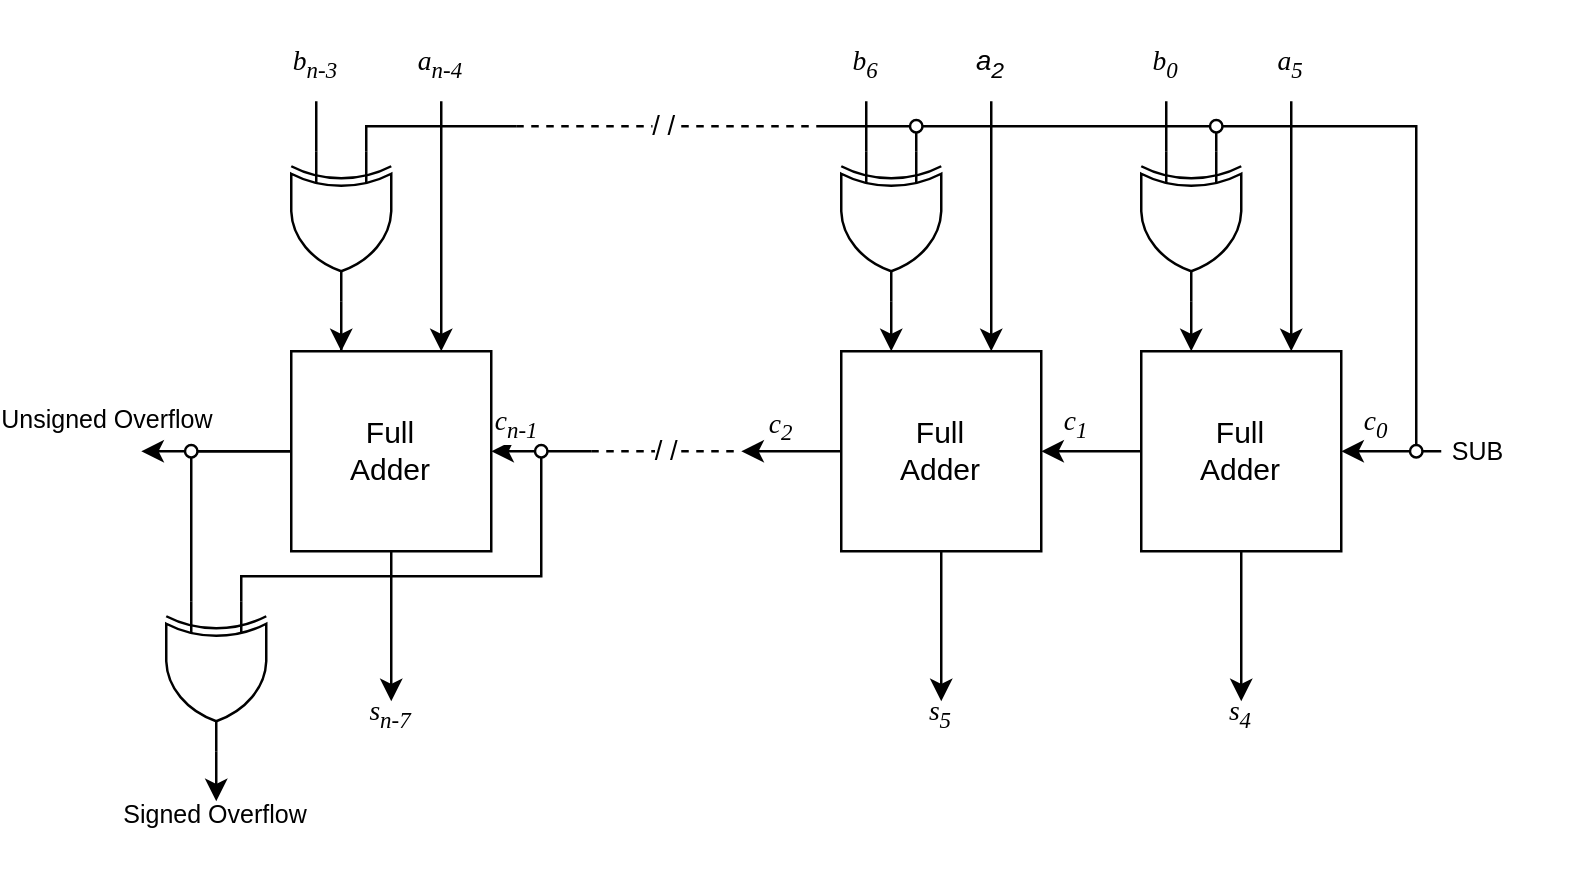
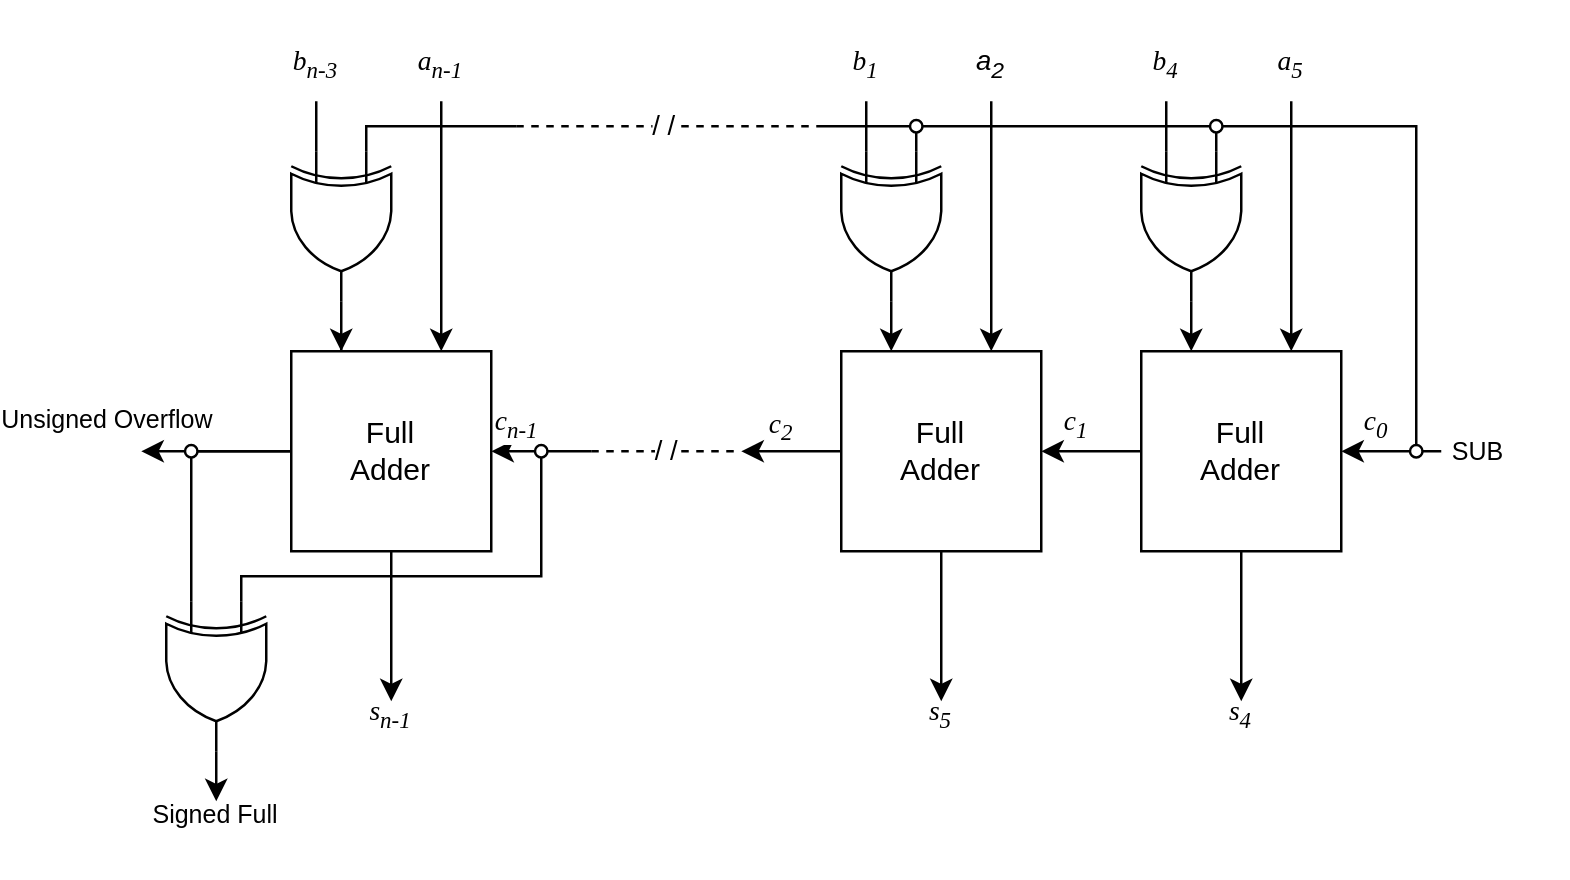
- <mxCell id="11" value="&lt;font face=&quot;Tahoma&quot; style=&quot;font-size: 11px;&quot;&gt;&lt;i&gt;a&lt;sub&gt;n-4&lt;/sub&gt;&lt;/i&gt;&lt;/font&gt;" style="text;strokeColor=none;align=center;fillColor=none;html=1;verticalAlign=middle;whiteSpace=wrap;rounded=0;" vertex="1" parent="1"><mxGeometry x="140" y="20" width="20" height="10" as="geometry" /></mxCell>
+ <mxCell id="11" value="&lt;font face=&quot;Tahoma&quot; style=&quot;font-size: 11px;&quot;&gt;&lt;i&gt;a&lt;sub&gt;n-1&lt;/sub&gt;&lt;/i&gt;&lt;/font&gt;" style="text;strokeColor=none;align=center;fillColor=none;html=1;verticalAlign=middle;whiteSpace=wrap;rounded=0;" vertex="1" parent="1"><mxGeometry x="140" y="20" width="20" height="10" as="geometry" /></mxCell>
- <mxCell id="27" value="&lt;font face=&quot;Tahoma&quot; style=&quot;font-size: 11px;&quot;&gt;&lt;i&gt;b&lt;sub&gt;6&lt;/sub&gt;&lt;/i&gt;&lt;/font&gt;" style="text;strokeColor=none;align=center;fillColor=none;html=1;verticalAlign=middle;whiteSpace=wrap;rounded=0;fontFamily=Tahoma;" vertex="1" parent="1"><mxGeometry x="310" y="20" width="20" height="10" as="geometry" /></mxCell>
+ <mxCell id="27" value="&lt;font face=&quot;Tahoma&quot; style=&quot;font-size: 11px;&quot;&gt;&lt;i&gt;b&lt;sub&gt;1&lt;/sub&gt;&lt;/i&gt;&lt;/font&gt;" style="text;strokeColor=none;align=center;fillColor=none;html=1;verticalAlign=middle;whiteSpace=wrap;rounded=0;fontFamily=Tahoma;" vertex="1" parent="1"><mxGeometry x="310" y="20" width="20" height="10" as="geometry" /></mxCell>
- <mxCell id="41" value="&lt;font style=&quot;font-size: 11px;&quot;&gt;b&lt;sub&gt;0&lt;/sub&gt;&lt;/font&gt;" style="text;strokeColor=none;align=center;fillColor=none;html=1;verticalAlign=middle;whiteSpace=wrap;rounded=0;fontFamily=Tahoma;fontStyle=2" vertex="1" parent="1"><mxGeometry x="430" y="20" width="20" height="10" as="geometry" /></mxCell>
+ <mxCell id="41" value="&lt;font style=&quot;font-size: 11px;&quot;&gt;b&lt;sub&gt;4&lt;/sub&gt;&lt;/font&gt;" style="text;strokeColor=none;align=center;fillColor=none;html=1;verticalAlign=middle;whiteSpace=wrap;rounded=0;fontFamily=Tahoma;fontStyle=2" vertex="1" parent="1"><mxGeometry x="430" y="20" width="20" height="10" as="geometry" /></mxCell>
- <mxCell id="12" value="&lt;font style=&quot;font-size: 11px;&quot;&gt;s&lt;sub&gt;n-7&lt;/sub&gt;&lt;/font&gt;" style="text;strokeColor=none;align=center;fillColor=none;html=1;verticalAlign=middle;whiteSpace=wrap;rounded=0;fontStyle=2;fontFamily=Tahoma;" vertex="1" parent="1"><mxGeometry x="120" y="280" width="20" height="10" as="geometry" /></mxCell>
+ <mxCell id="12" value="&lt;font style=&quot;font-size: 11px;&quot;&gt;s&lt;sub&gt;n-1&lt;/sub&gt;&lt;/font&gt;" style="text;strokeColor=none;align=center;fillColor=none;html=1;verticalAlign=middle;whiteSpace=wrap;rounded=0;fontStyle=2;fontFamily=Tahoma;" vertex="1" parent="1"><mxGeometry x="120" y="280" width="20" height="10" as="geometry" /></mxCell>
- <mxCell id="17" value="&lt;span style=&quot;font-size: 10px;&quot;&gt;Signed Overflow&lt;/span&gt;" style="text;strokeColor=none;align=center;fillColor=none;html=1;verticalAlign=middle;whiteSpace=wrap;rounded=0;" vertex="1" parent="1"><mxGeometry x="20" y="320" width="80" height="10" as="geometry" /></mxCell>
+ <mxCell id="17" value="&lt;span style=&quot;font-size: 10px;&quot;&gt;Signed Full&lt;/span&gt;" style="text;strokeColor=none;align=center;fillColor=none;html=1;verticalAlign=middle;whiteSpace=wrap;rounded=0;" vertex="1" parent="1"><mxGeometry x="20" y="320" width="80" height="10" as="geometry" /></mxCell>
